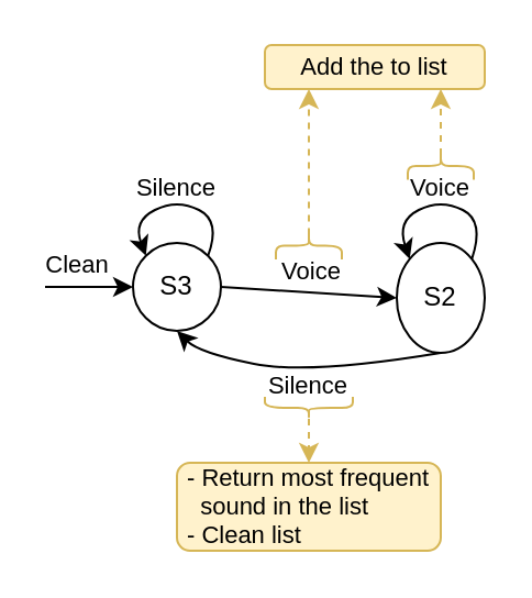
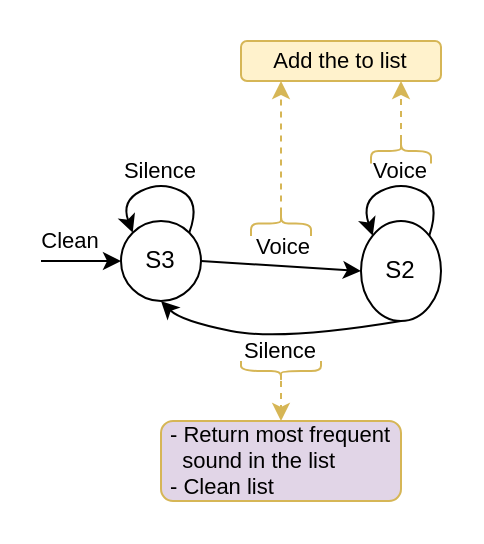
- <mxCell id="15" value="&lt;div style=&quot;text-align: justify&quot;&gt;&lt;span&gt;- Return most frequent&lt;/span&gt;&lt;/div&gt;&lt;span&gt;&lt;div style=&quot;text-align: justify&quot;&gt;&lt;span&gt;&amp;nbsp; sound&amp;nbsp;&lt;/span&gt;&lt;span&gt;in the list&lt;/span&gt;&lt;/div&gt;&lt;/span&gt;&lt;div style=&quot;text-align: justify&quot;&gt;- Clean list&lt;/div&gt;" style="rounded=1;whiteSpace=wrap;html=1;labelBackgroundColor=none;fontSize=11;fillColor=#fff2cc;strokeColor=#d6b656;" vertex="1" parent="1"><mxGeometry x="80" y="210" width="120" height="40" as="geometry" /></mxCell>
+ <mxCell id="15" value="&lt;div style=&quot;text-align: justify&quot;&gt;&lt;span&gt;- Return most frequent&lt;/span&gt;&lt;/div&gt;&lt;span&gt;&lt;div style=&quot;text-align: justify&quot;&gt;&lt;span&gt;&amp;nbsp; sound&amp;nbsp;&lt;/span&gt;&lt;span&gt;in the list&lt;/span&gt;&lt;/div&gt;&lt;/span&gt;&lt;div style=&quot;text-align: justify&quot;&gt;- Clean list&lt;/div&gt;" style="rounded=1;whiteSpace=wrap;html=1;labelBackgroundColor=none;fontSize=11;fillColor=#e1d5e7;strokeColor=#d6b656;" vertex="1" parent="1"><mxGeometry x="80" y="210" width="120" height="40" as="geometry" /></mxCell>
